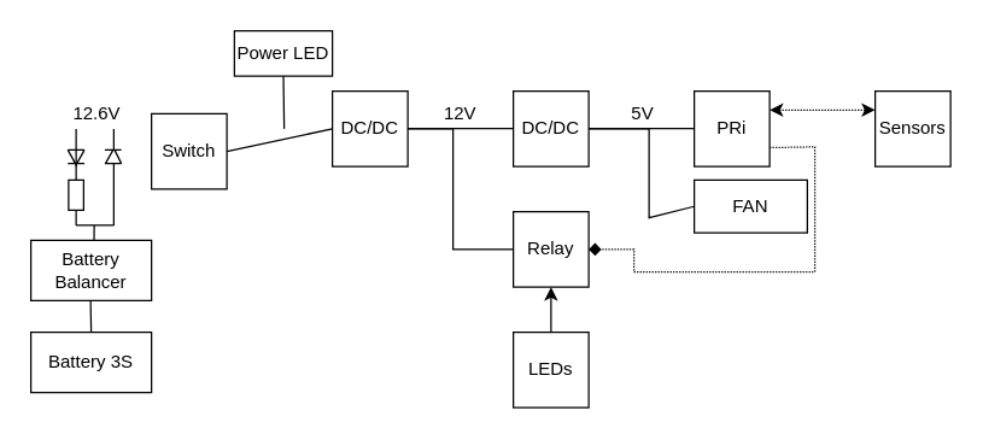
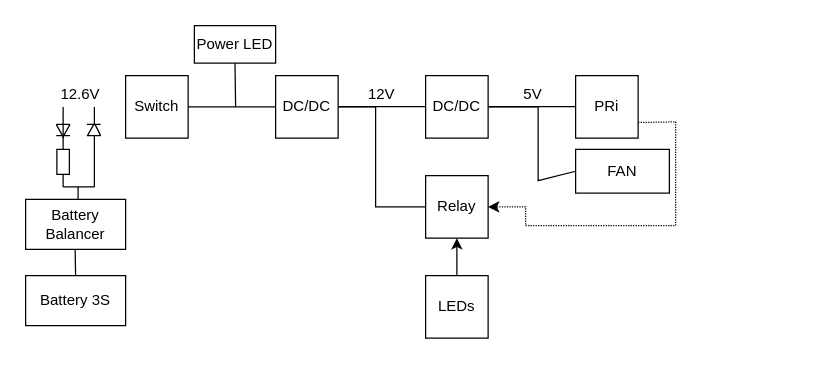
- <mxCell id="37" value="" style="endArrow=classic;html=1;rounded=0;dashed=1;dashPattern=1 1;entryX=0;entryY=0.25;entryDx=0;entryDy=0;exitX=1;exitY=0.25;exitDx=0;exitDy=0;endFill=1;startArrow=classic;startFill=1;" edge="1" parent="1" source="5" target="36"><mxGeometry width="50" height="50" relative="1" as="geometry"><mxPoint x="220" y="160" as="sourcePoint" /><mxPoint x="270" y="110" as="targetPoint" /></mxGeometry></mxCell>
- <mxCell id="36" value="Sensors" style="rounded=0;whiteSpace=wrap;html=1;" vertex="1" parent="1"><mxGeometry x="580" y="60" width="50" height="50" as="geometry" /></mxCell>
- <mxCell id="2" value="Switch" style="rounded=0;whiteSpace=wrap;html=1;" vertex="1" parent="1"><mxGeometry x="100" y="75" width="50" height="50" as="geometry" /></mxCell>
+ <mxCell id="2" value="Switch" style="rounded=0;whiteSpace=wrap;html=1;" vertex="1" parent="1"><mxGeometry x="100" y="60" width="50" height="50" as="geometry" /></mxCell>
- <mxCell id="35" value="" style="endArrow=diamond;html=1;rounded=0;entryX=1;entryY=0.5;entryDx=0;entryDy=0;exitX=1;exitY=0.75;exitDx=0;exitDy=0;dashed=1;dashPattern=1 1;" edge="1" parent="1" source="5" target="31"><mxGeometry width="50" height="50" relative="1" as="geometry"><mxPoint x="180" y="120" as="sourcePoint" /><mxPoint x="230" y="70" as="targetPoint" /><Array as="points"><mxPoint x="540" y="97" /><mxPoint x="540" y="180" /><mxPoint x="420" y="180" /><mxPoint x="420" y="165" /></Array></mxGeometry></mxCell>
+ <mxCell id="35" value="" style="endArrow=classic;html=1;rounded=0;entryX=1;entryY=0.5;entryDx=0;entryDy=0;exitX=1;exitY=0.75;exitDx=0;exitDy=0;dashed=1;dashPattern=1 1;" edge="1" parent="1" source="5" target="31"><mxGeometry width="50" height="50" relative="1" as="geometry"><mxPoint x="180" y="120" as="sourcePoint" /><mxPoint x="230" y="70" as="targetPoint" /><Array as="points"><mxPoint x="540" y="97" /><mxPoint x="540" y="180" /><mxPoint x="420" y="180" /><mxPoint x="420" y="165" /></Array></mxGeometry></mxCell>
